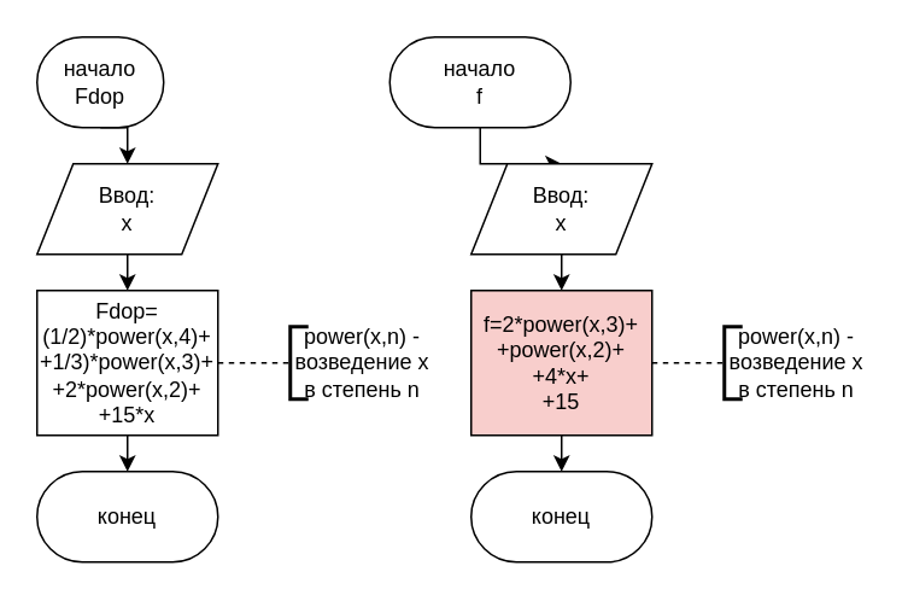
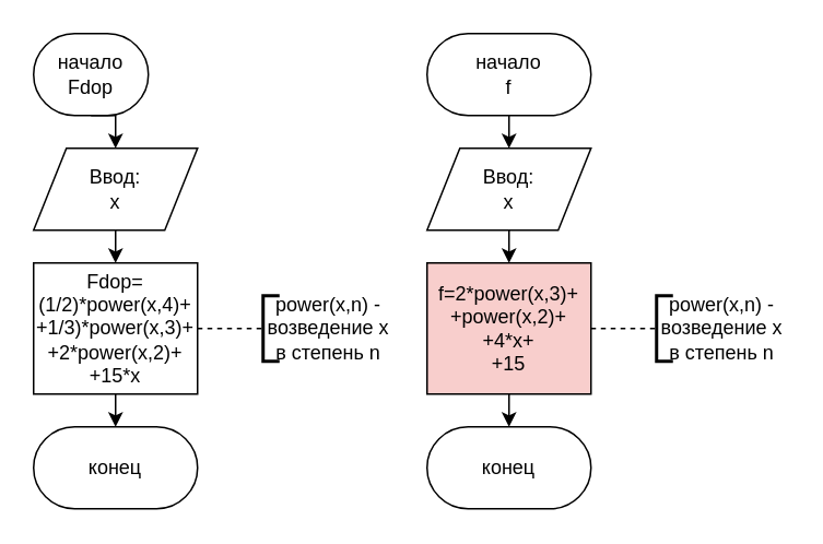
- <mxCell id="10" value="начало&lt;br&gt;f" style="rounded=1;whiteSpace=wrap;html=1;arcSize=50;" parent="1" vertex="1"><mxGeometry x="215" y="20" width="100" height="50" as="geometry" /></mxCell>
+ <mxCell id="10" value="начало&lt;br&gt;f" style="rounded=1;whiteSpace=wrap;html=1;arcSize=50;" parent="1" vertex="1"><mxGeometry x="260" y="20" width="100" height="50" as="geometry" /></mxCell>
